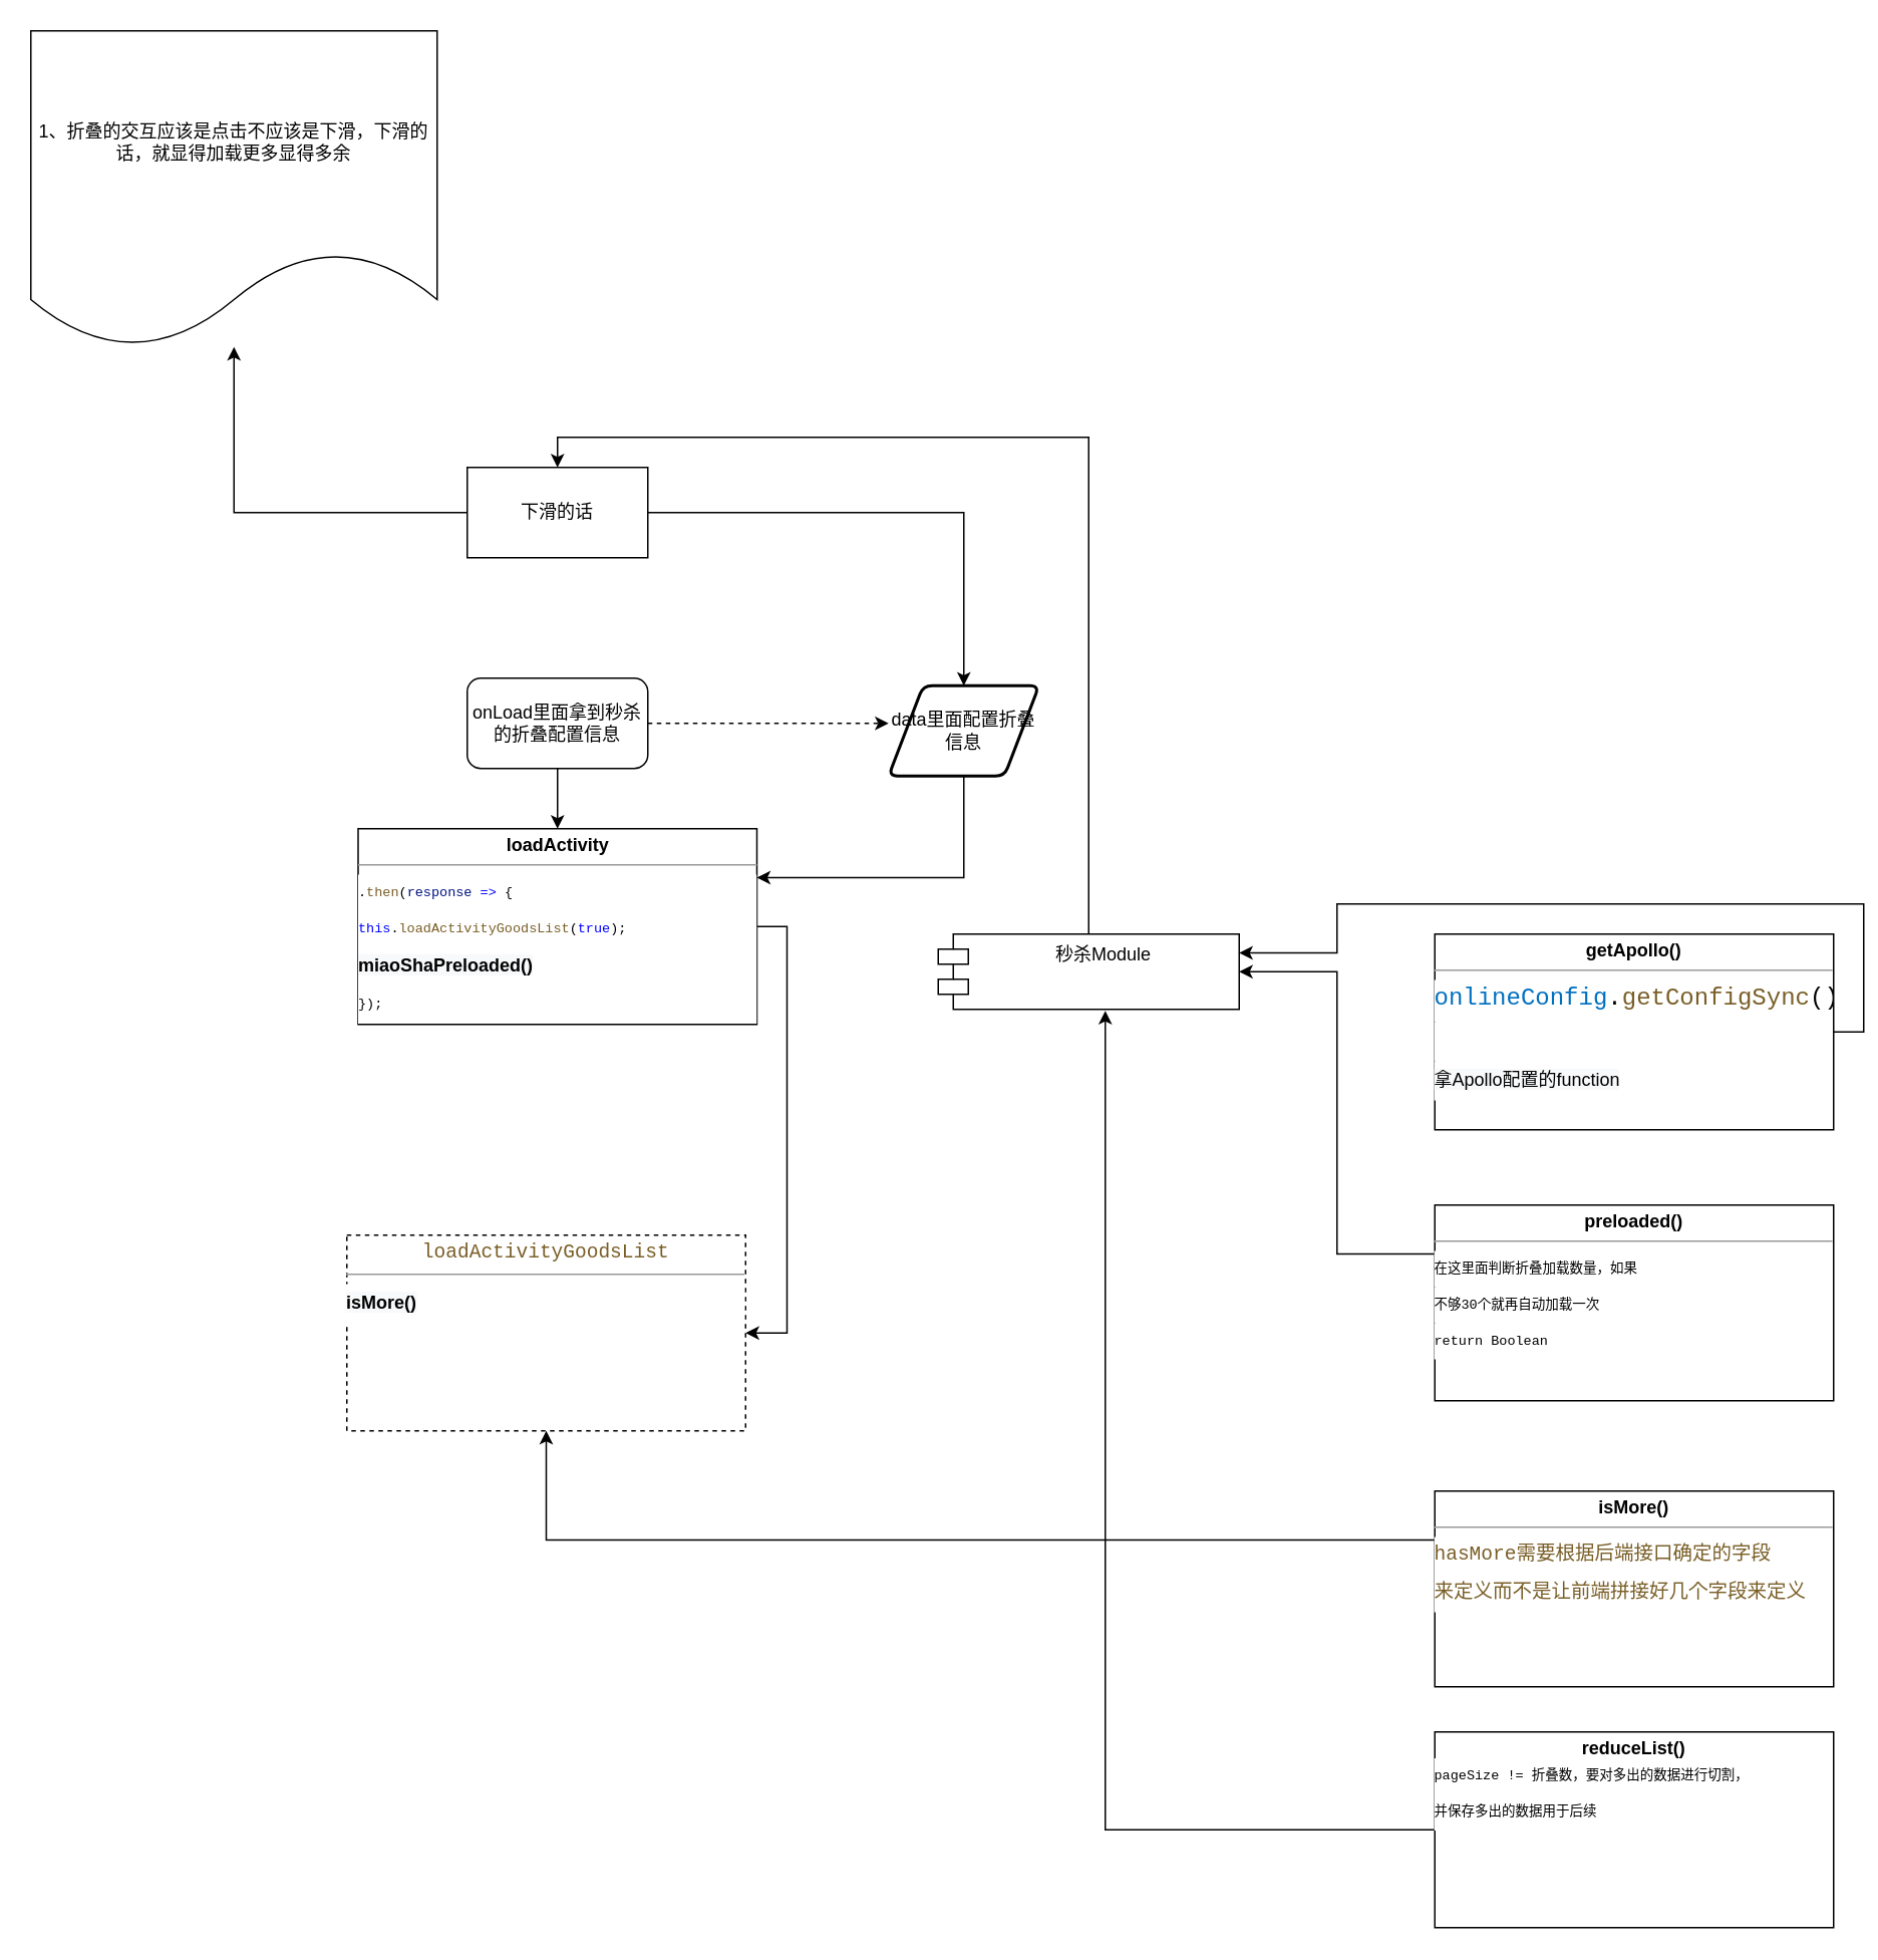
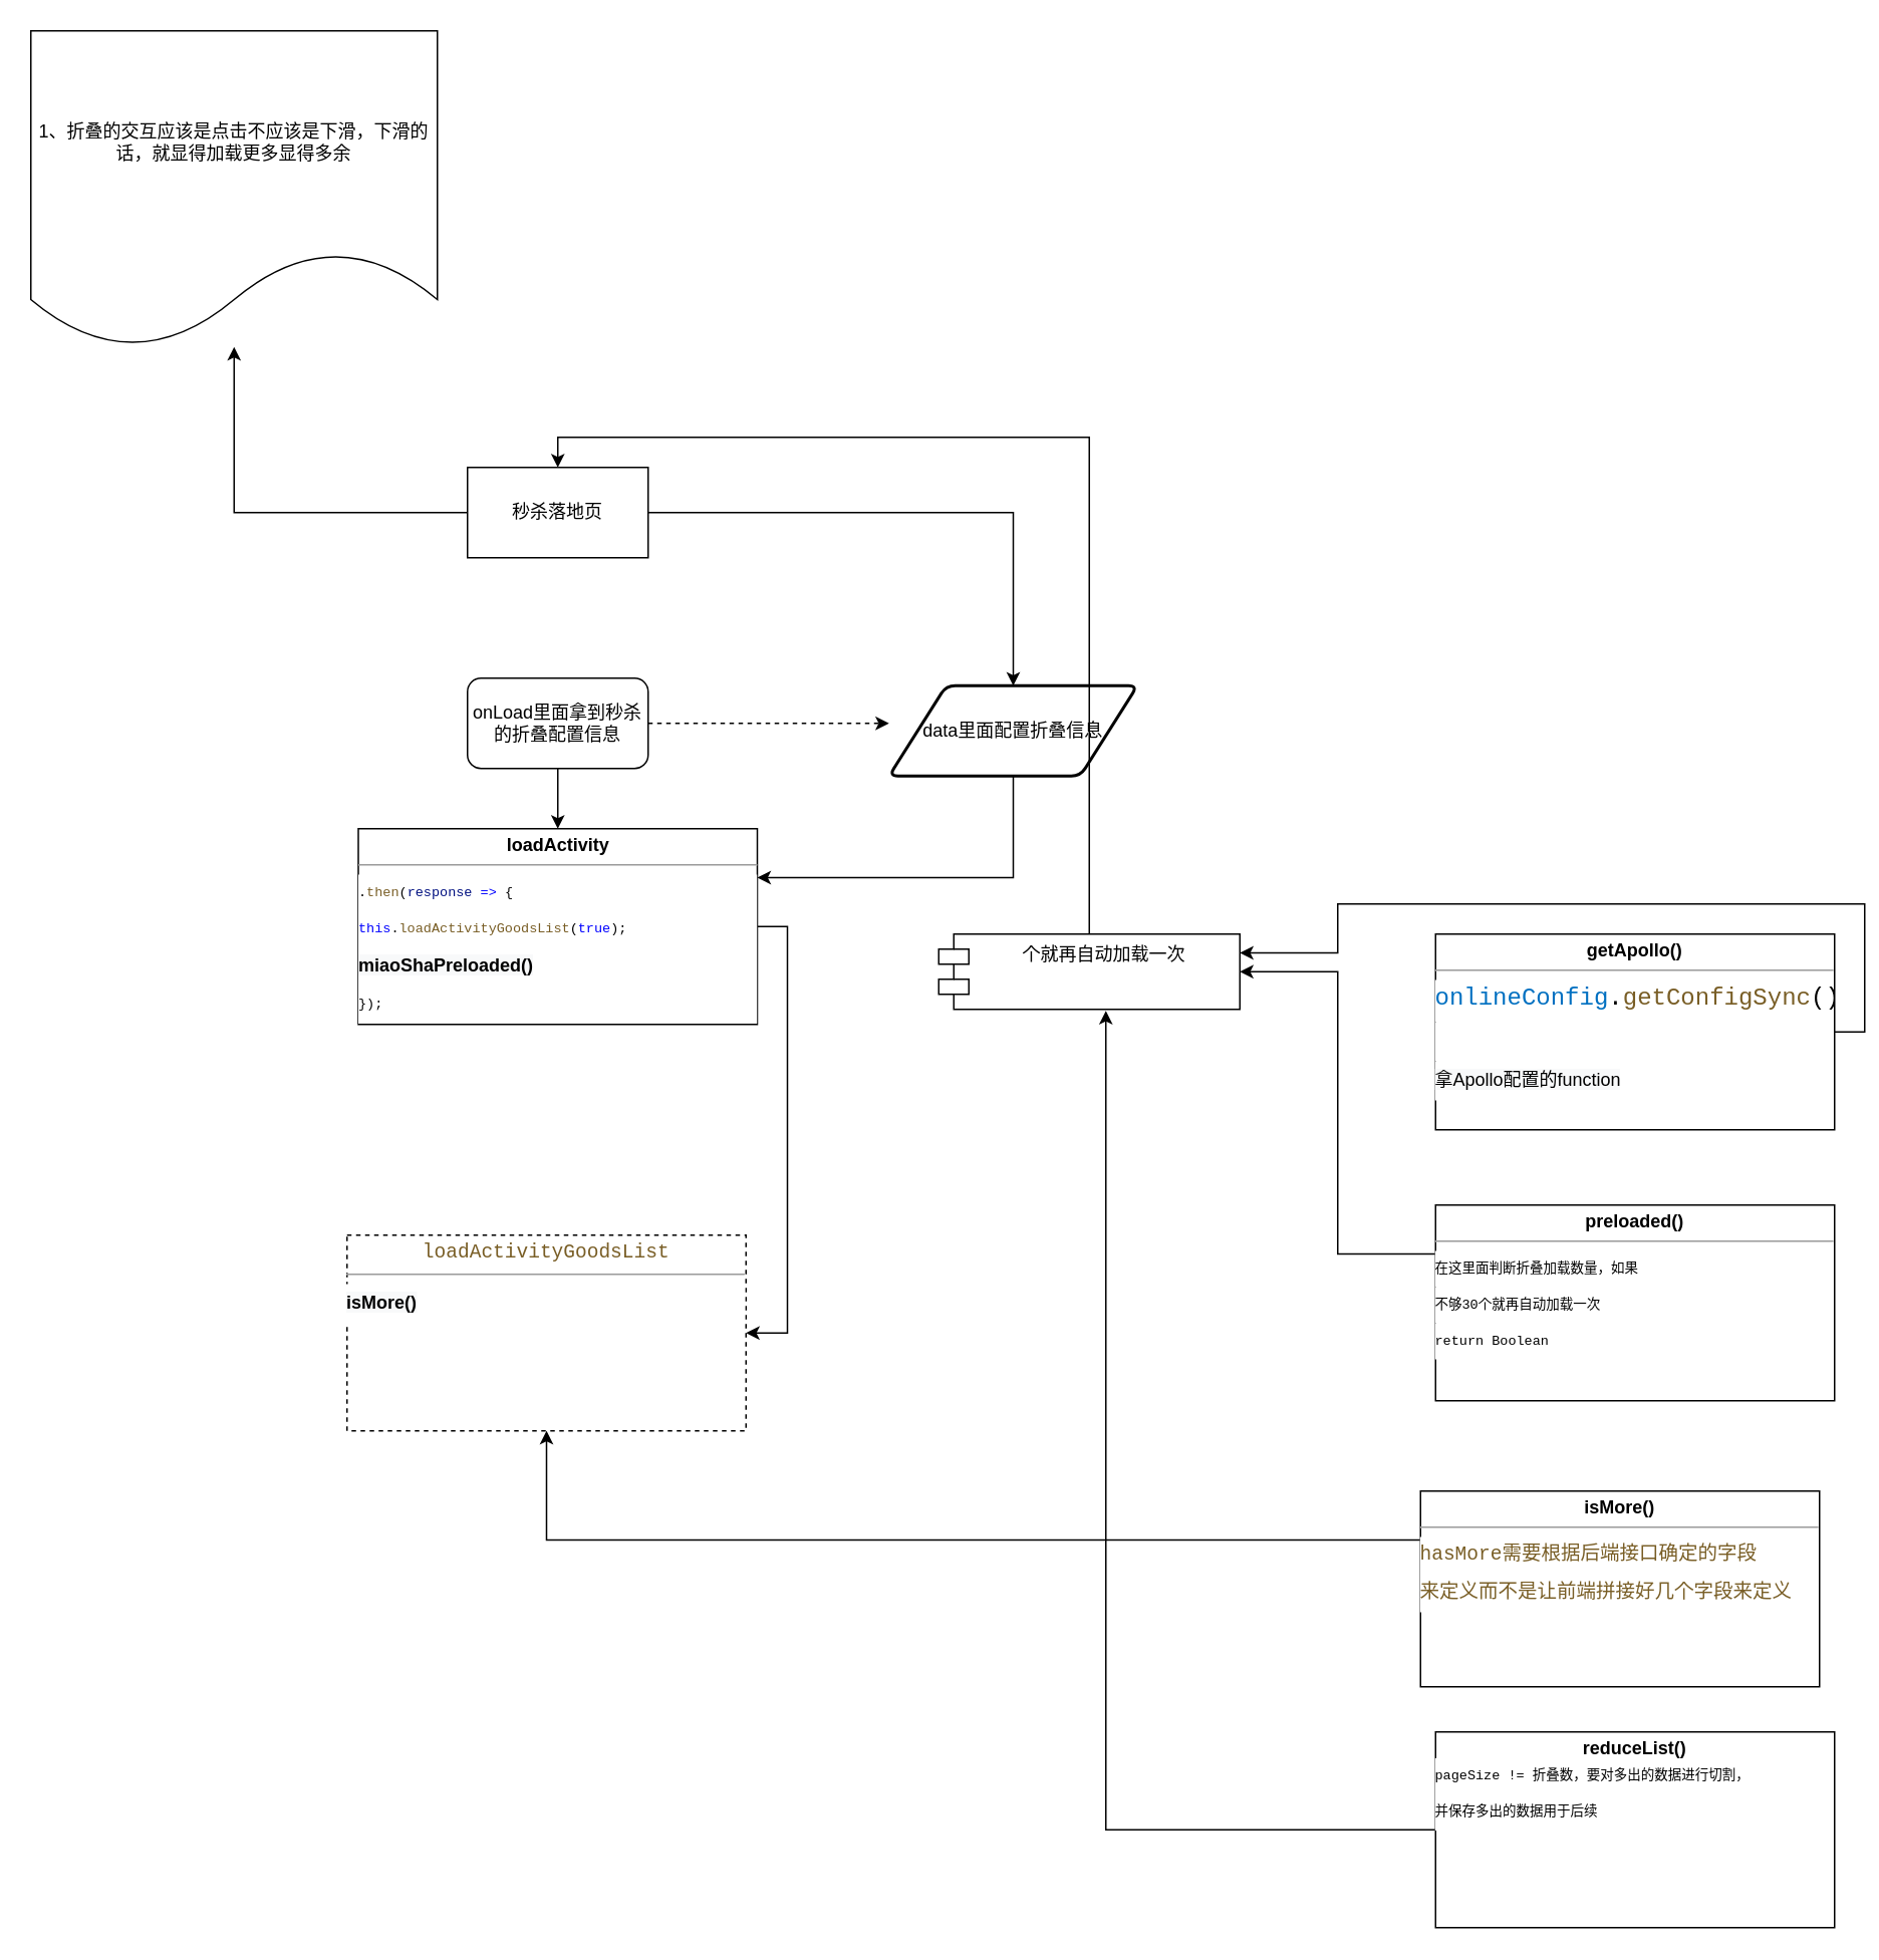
- <mxCell id="4" value="下滑的话" style="rounded=0;whiteSpace=wrap;html=1;" parent="1" vertex="1"><mxGeometry x="310" y="310" width="120" height="60" as="geometry" /></mxCell>
+ <mxCell id="4" value="秒杀落地页" style="rounded=0;whiteSpace=wrap;html=1;" parent="1" vertex="1"><mxGeometry x="310" y="310" width="120" height="60" as="geometry" /></mxCell>
- <mxCell id="10" value="data里面配置折叠信息" style="shape=parallelogram;html=1;strokeWidth=2;perimeter=parallelogramPerimeter;whiteSpace=wrap;rounded=1;arcSize=12;size=0.23;" parent="1" vertex="1"><mxGeometry x="590" y="455" width="100" height="60" as="geometry" /></mxCell>
+ <mxCell id="10" value="data里面配置折叠信息" style="shape=parallelogram;html=1;strokeWidth=2;perimeter=parallelogramPerimeter;whiteSpace=wrap;rounded=1;arcSize=12;size=0.23;" parent="1" vertex="1"><mxGeometry x="590" y="455" width="165" height="60" as="geometry" /></mxCell>
- <mxCell id="15" value="秒杀Module&#10;&#10;" style="shape=module;align=left;spacingLeft=20;align=center;verticalAlign=top;" parent="1" vertex="1"><mxGeometry x="623" y="620" width="200" height="50" as="geometry" /></mxCell>
+ <mxCell id="15" value="个就再自动加载一次&#10;&#10;" style="shape=module;align=left;spacingLeft=20;align=center;verticalAlign=top;" parent="1" vertex="1"><mxGeometry x="623" y="620" width="200" height="50" as="geometry" /></mxCell>
- <mxCell id="21" value="&lt;p style=&quot;margin: 0px ; margin-top: 4px ; text-align: center&quot;&gt;&lt;b&gt;isMore()&lt;/b&gt;&lt;/p&gt;&lt;hr size=&quot;1&quot;&gt;&lt;div style=&quot;height: 2px ; font-size: 9px&quot;&gt;&lt;div style=&quot;background-color: rgb(255 , 255 , 255) ; font-family: &amp;#34;menlo&amp;#34; , &amp;#34;monaco&amp;#34; , &amp;#34;courier new&amp;#34; , monospace ; line-height: 24px&quot;&gt;&lt;div style=&quot;line-height: 24px&quot;&gt;&lt;span style=&quot;color: rgb(121 , 94 , 38) ; font-size: 13px ; text-align: center&quot;&gt;hasMore需要根据后端接口确定的字段&lt;/span&gt;&lt;/div&gt;&lt;div style=&quot;line-height: 24px&quot;&gt;&lt;span style=&quot;color: rgb(121 , 94 , 38) ; font-size: 13px ; text-align: center&quot;&gt;来定义而不是让前端拼接好几个字段来定义&lt;/span&gt;&lt;/div&gt;&lt;/div&gt;&lt;/div&gt;" style="verticalAlign=top;align=left;overflow=fill;fontSize=12;fontFamily=Helvetica;html=1;" parent="1" vertex="1"><mxGeometry x="953" y="990" width="265" height="130" as="geometry" /></mxCell>
+ <mxCell id="21" value="&lt;p style=&quot;margin: 0px ; margin-top: 4px ; text-align: center&quot;&gt;&lt;b&gt;isMore()&lt;/b&gt;&lt;/p&gt;&lt;hr size=&quot;1&quot;&gt;&lt;div style=&quot;height: 2px ; font-size: 9px&quot;&gt;&lt;div style=&quot;background-color: rgb(255 , 255 , 255) ; font-family: &amp;#34;menlo&amp;#34; , &amp;#34;monaco&amp;#34; , &amp;#34;courier new&amp;#34; , monospace ; line-height: 24px&quot;&gt;&lt;div style=&quot;line-height: 24px&quot;&gt;&lt;span style=&quot;color: rgb(121 , 94 , 38) ; font-size: 13px ; text-align: center&quot;&gt;hasMore需要根据后端接口确定的字段&lt;/span&gt;&lt;/div&gt;&lt;div style=&quot;line-height: 24px&quot;&gt;&lt;span style=&quot;color: rgb(121 , 94 , 38) ; font-size: 13px ; text-align: center&quot;&gt;来定义而不是让前端拼接好几个字段来定义&lt;/span&gt;&lt;/div&gt;&lt;/div&gt;&lt;/div&gt;" style="verticalAlign=top;align=left;overflow=fill;fontSize=12;fontFamily=Helvetica;html=1;" parent="1" vertex="1"><mxGeometry x="943" y="990" width="265" height="130" as="geometry" /></mxCell>
